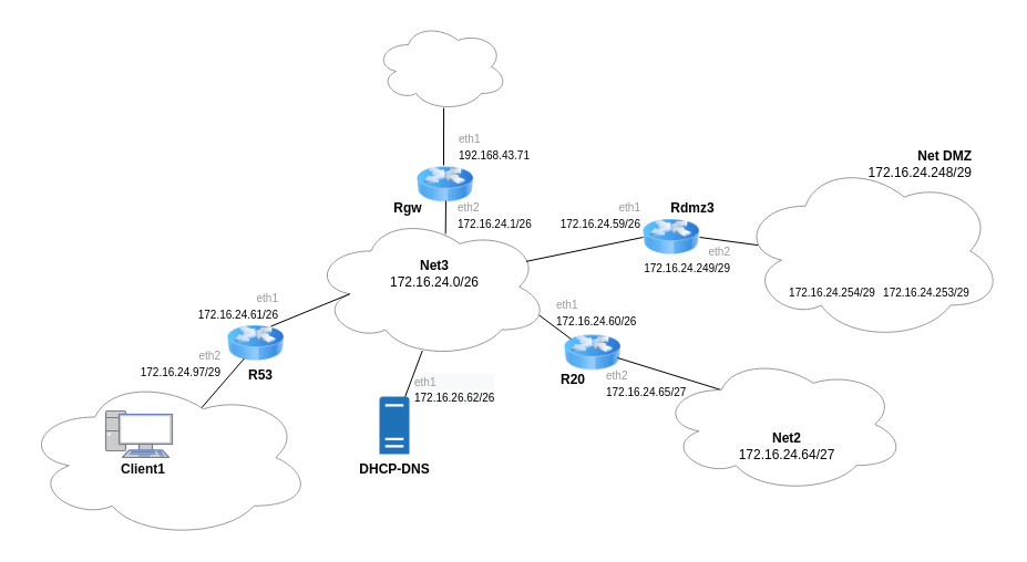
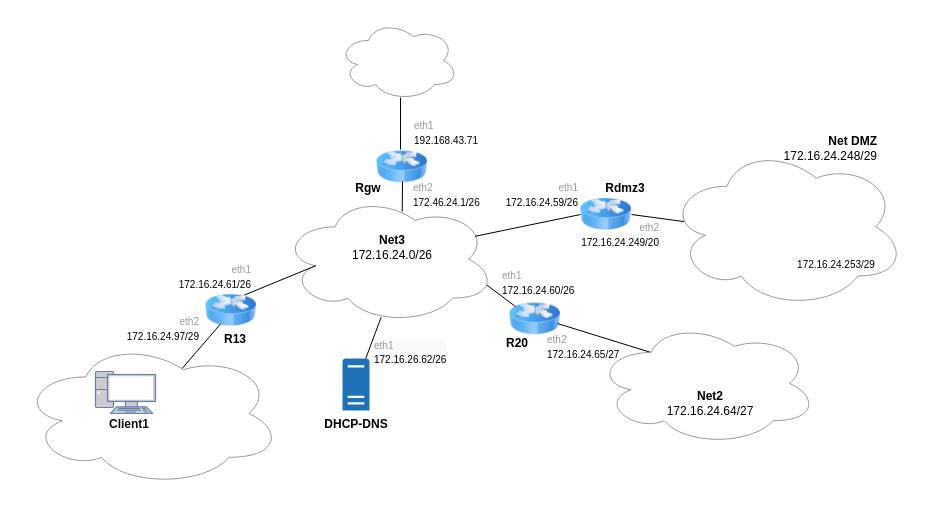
- <mxCell id="28" value="&lt;font style=&quot;font-size: 10px;&quot;&gt;&lt;font color=&quot;#999999&quot;&gt;eth2&lt;/font&gt;&lt;br&gt;172.16.24.1/26&lt;/font&gt;" style="text;html=1;strokeColor=none;fillColor=none;align=left;verticalAlign=middle;whiteSpace=wrap;rounded=0;" vertex="1" parent="1"><mxGeometry x="411" y="179" width="60" height="30" as="geometry" /></mxCell>
+ <mxCell id="28" value="&lt;font style=&quot;font-size: 10px;&quot;&gt;&lt;font color=&quot;#999999&quot;&gt;eth2&lt;/font&gt;&lt;br&gt;172.46.24.1/26&lt;/font&gt;" style="text;html=1;strokeColor=none;fillColor=none;align=left;verticalAlign=middle;whiteSpace=wrap;rounded=0;" vertex="1" parent="1"><mxGeometry x="411" y="179" width="60" height="30" as="geometry" /></mxCell>
- <mxCell id="39" value="&lt;font style=&quot;font-size: 10px;&quot;&gt;&lt;font color=&quot;#999999&quot;&gt;eth2&lt;/font&gt;&lt;br&gt;172.16.24.249/29&lt;/font&gt;" style="text;html=1;strokeColor=none;fillColor=none;align=right;verticalAlign=middle;whiteSpace=wrap;rounded=0;" vertex="1" parent="1"><mxGeometry x="601" y="219" width="60" height="30" as="geometry" /></mxCell>
+ <mxCell id="39" value="&lt;font style=&quot;font-size: 10px;&quot;&gt;&lt;font color=&quot;#999999&quot;&gt;eth2&lt;/font&gt;&lt;br&gt;172.16.24.249/20&lt;/font&gt;" style="text;html=1;strokeColor=none;fillColor=none;align=right;verticalAlign=middle;whiteSpace=wrap;rounded=0;" vertex="1" parent="1"><mxGeometry x="601" y="219" width="60" height="30" as="geometry" /></mxCell>
- <mxCell id="40" value="&lt;font style=&quot;font-size: 10px;&quot;&gt;172.16.24.254/29&lt;/font&gt;" style="text;html=1;strokeColor=none;fillColor=none;align=center;verticalAlign=middle;whiteSpace=wrap;rounded=0;" vertex="1" parent="1"><mxGeometry x="721" y="248.5" width="60" height="30" as="geometry" /></mxCell>
- <mxCell id="22" value="&lt;span style=&quot;background-color: rgb(255, 255, 255);&quot;&gt;&lt;b&gt;R53&lt;/b&gt;&lt;/span&gt;&lt;span style=&quot;&quot;&gt;&#09;&lt;/span&gt;" style="text;html=1;strokeColor=none;fillColor=none;align=center;verticalAlign=middle;whiteSpace=wrap;rounded=0;" vertex="1" parent="1"><mxGeometry x="205" y="323.5" width="60" height="30" as="geometry" /></mxCell>
+ <mxCell id="22" value="&lt;span style=&quot;background-color: rgb(255, 255, 255);&quot;&gt;&lt;b&gt;R13&lt;/b&gt;&lt;/span&gt;&lt;span style=&quot;&quot;&gt;&#09;&lt;/span&gt;" style="text;html=1;strokeColor=none;fillColor=none;align=center;verticalAlign=middle;whiteSpace=wrap;rounded=0;" vertex="1" parent="1"><mxGeometry x="205" y="323.5" width="60" height="30" as="geometry" /></mxCell>
